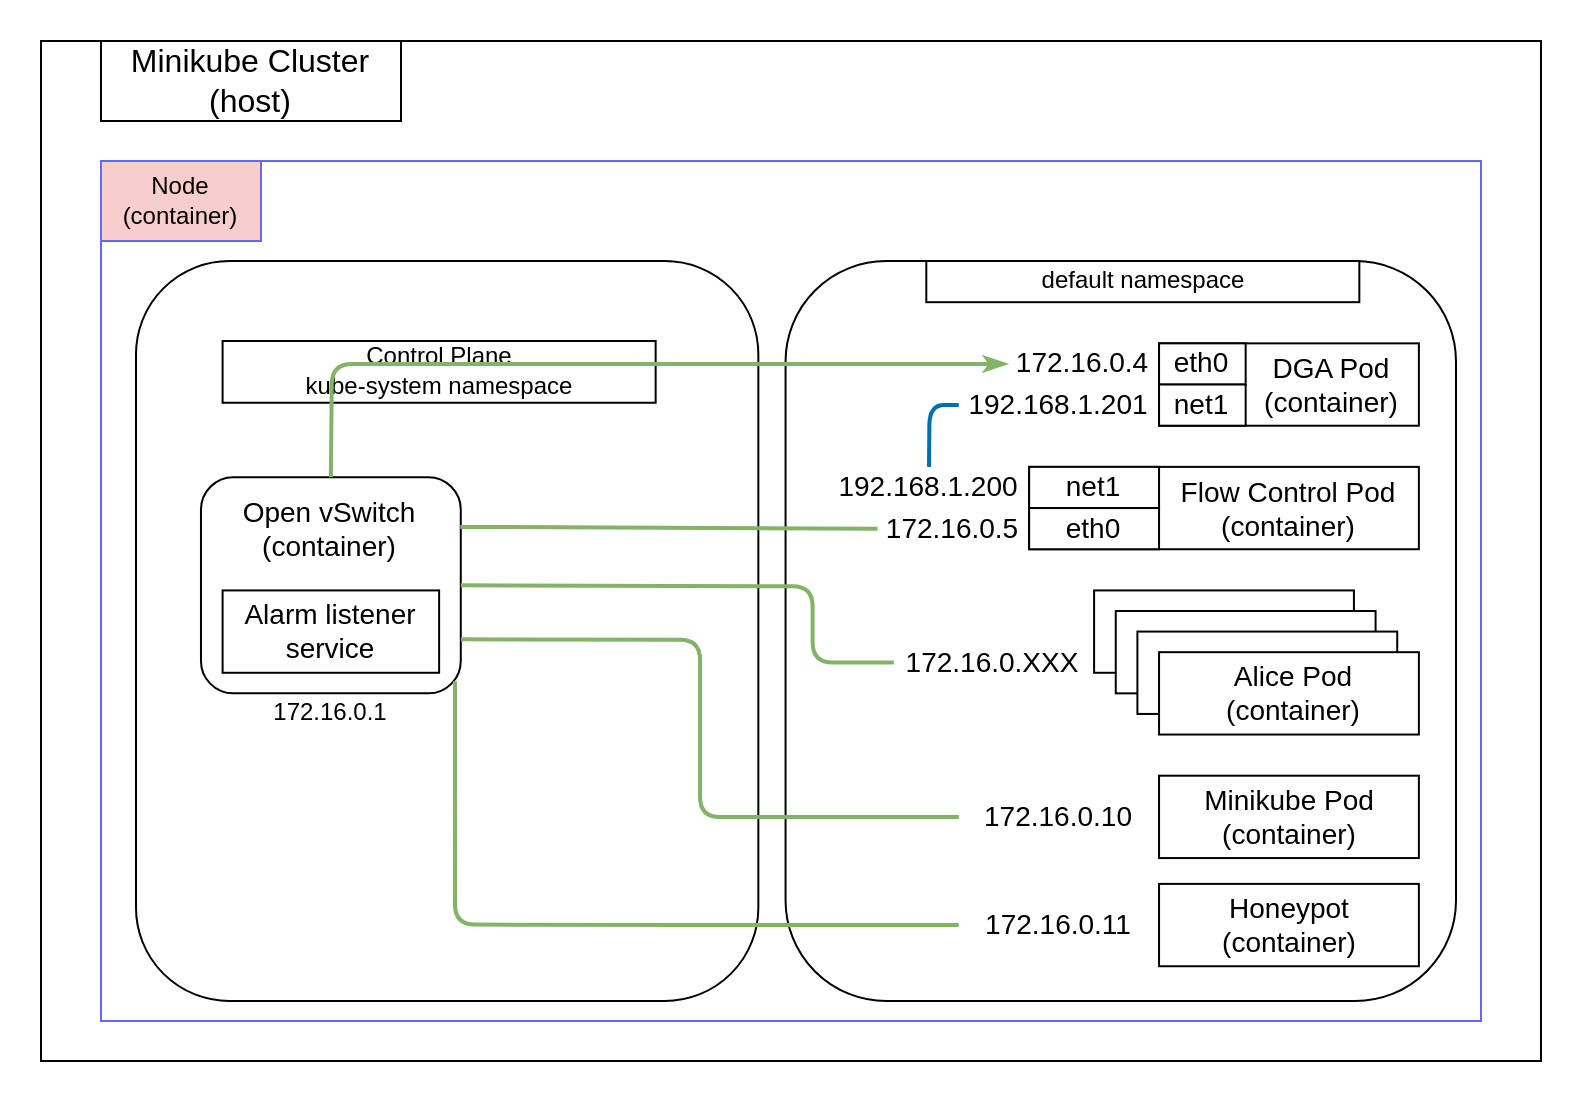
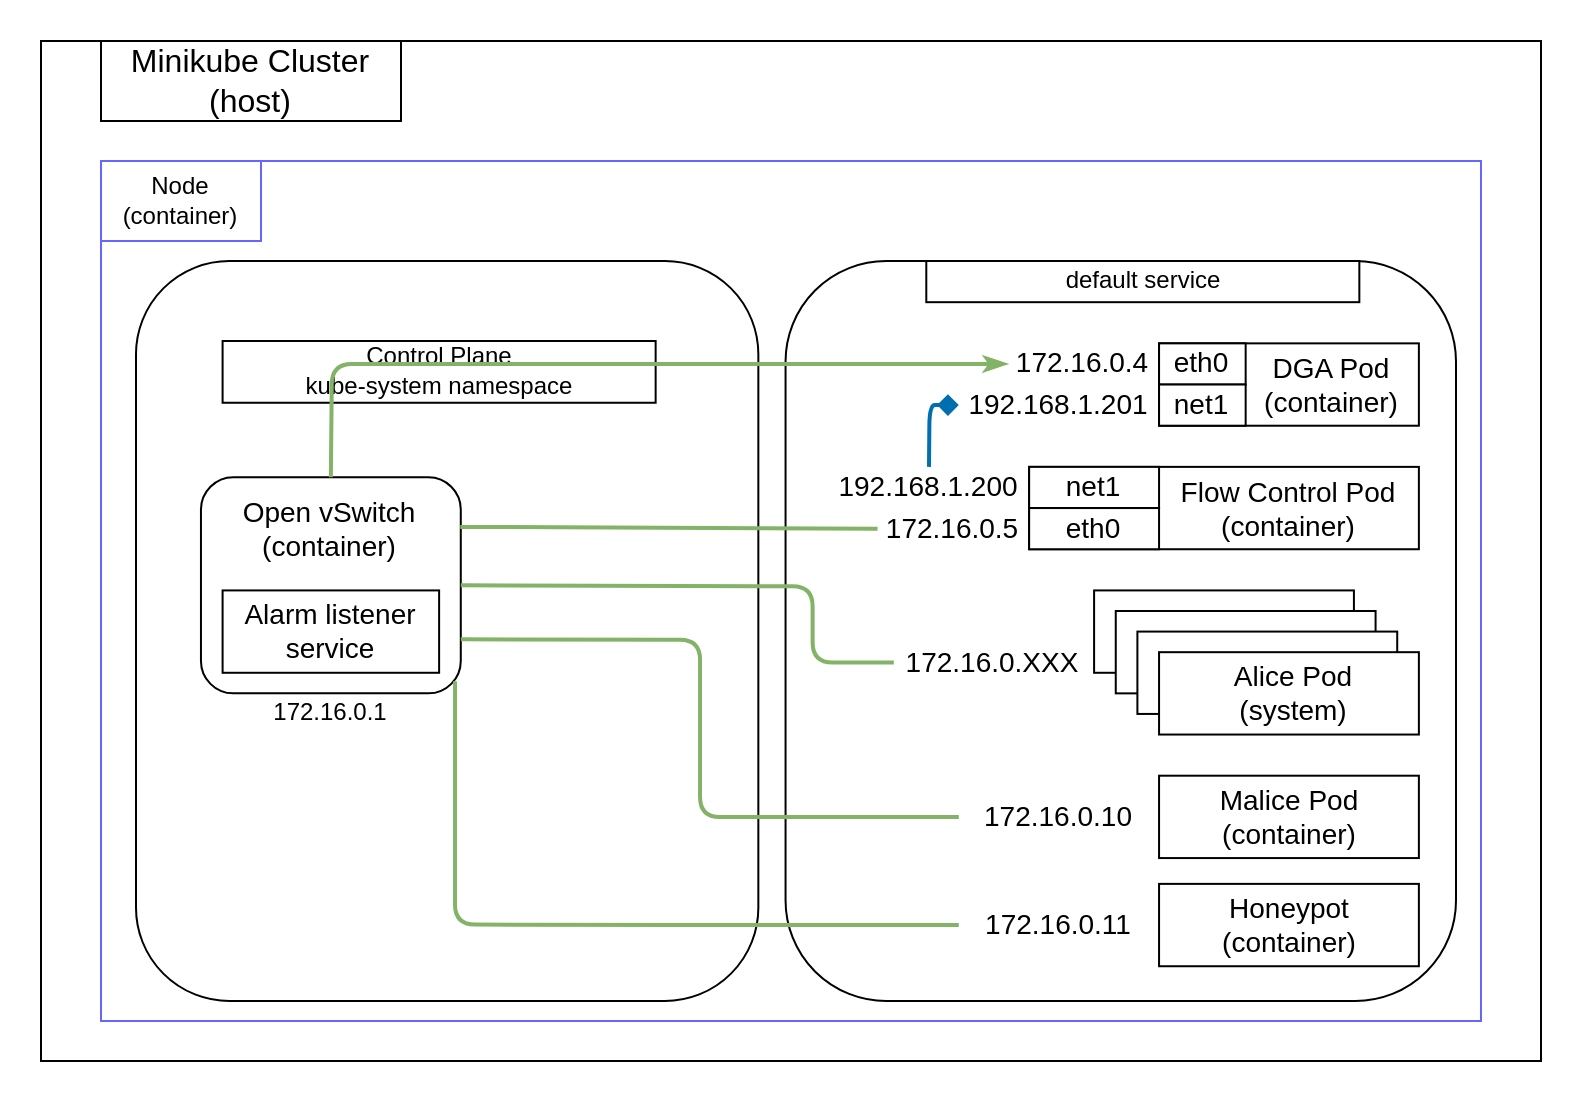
- <mxCell id="5" value="Node&lt;br&gt;(container)" style="rounded=0;whiteSpace=wrap;html=1;strokeColor=#6666FF;fillColor=#f8cecc;" parent="1" vertex="1"><mxGeometry x="50" y="80" width="80" height="40" as="geometry" /></mxCell>
+ <mxCell id="5" value="Node&lt;br&gt;(container)" style="rounded=0;whiteSpace=wrap;html=1;strokeColor=#6666FF;" parent="1" vertex="1"><mxGeometry x="50" y="80" width="80" height="40" as="geometry" /></mxCell>
- <mxCell id="15" value="default namespace" style="rounded=0;whiteSpace=wrap;html=1;" parent="6" vertex="1"><mxGeometry x="395.148" width="216.52" height="20.588" as="geometry" /></mxCell>
+ <mxCell id="15" value="default service" style="rounded=0;whiteSpace=wrap;html=1;" parent="6" vertex="1"><mxGeometry x="395.148" width="216.52" height="20.588" as="geometry" /></mxCell>
- <mxCell id="28" value="" style="endArrow=none;html=1;fontSize=14;entryX=0;entryY=0.5;entryDx=0;entryDy=0;exitX=0.5;exitY=0;exitDx=0;exitDy=0;fillColor=#1ba1e2;strokeColor=#006EAF;strokeWidth=2;" parent="6" source="26" target="27" edge="1"><mxGeometry width="50" height="50" relative="1" as="geometry"><mxPoint x="890.437" y="319.118" as="sourcePoint" /><mxPoint x="944.566" y="267.647" as="targetPoint" /><Array as="points"><mxPoint x="396.772" y="72.059" /></Array></mxGeometry></mxCell>
+ <mxCell id="28" value="" style="endArrow=diamond;html=1;fontSize=14;entryX=0;entryY=0.5;entryDx=0;entryDy=0;exitX=0.5;exitY=0;exitDx=0;exitDy=0;fillColor=#1ba1e2;strokeColor=#006EAF;strokeWidth=2;" parent="6" source="26" target="27" edge="1"><mxGeometry width="50" height="50" relative="1" as="geometry"><mxPoint x="890.437" y="319.118" as="sourcePoint" /><mxPoint x="944.566" y="267.647" as="targetPoint" /><Array as="points"><mxPoint x="396.772" y="72.059" /></Array></mxGeometry></mxCell>
- <mxCell id="34" value="Alice Pod&lt;br&gt;(container)" style="text;html=1;strokeColor=none;fillColor=none;align=center;verticalAlign=middle;whiteSpace=wrap;rounded=0;fontSize=14;" parent="29" vertex="1"><mxGeometry x="59.543" y="36.029" width="81.195" height="30.882" as="geometry" /></mxCell>
+ <mxCell id="34" value="Alice Pod&lt;br&gt;(system)" style="text;html=1;strokeColor=none;fillColor=none;align=center;verticalAlign=middle;whiteSpace=wrap;rounded=0;fontSize=14;" parent="29" vertex="1"><mxGeometry x="59.543" y="36.029" width="81.195" height="30.882" as="geometry" /></mxCell>
- <mxCell id="39" value="Minikube Pod&lt;br&gt;(container)" style="text;html=1;strokeColor=none;fillColor=none;align=center;verticalAlign=middle;whiteSpace=wrap;rounded=0;fontSize=14;" parent="6" vertex="1"><mxGeometry x="533.179" y="257.353" width="86.608" height="41.176" as="geometry" /></mxCell>
+ <mxCell id="39" value="Malice Pod&lt;br&gt;(container)" style="text;html=1;strokeColor=none;fillColor=none;align=center;verticalAlign=middle;whiteSpace=wrap;rounded=0;fontSize=14;" parent="6" vertex="1"><mxGeometry x="533.179" y="257.353" width="86.608" height="41.176" as="geometry" /></mxCell>
